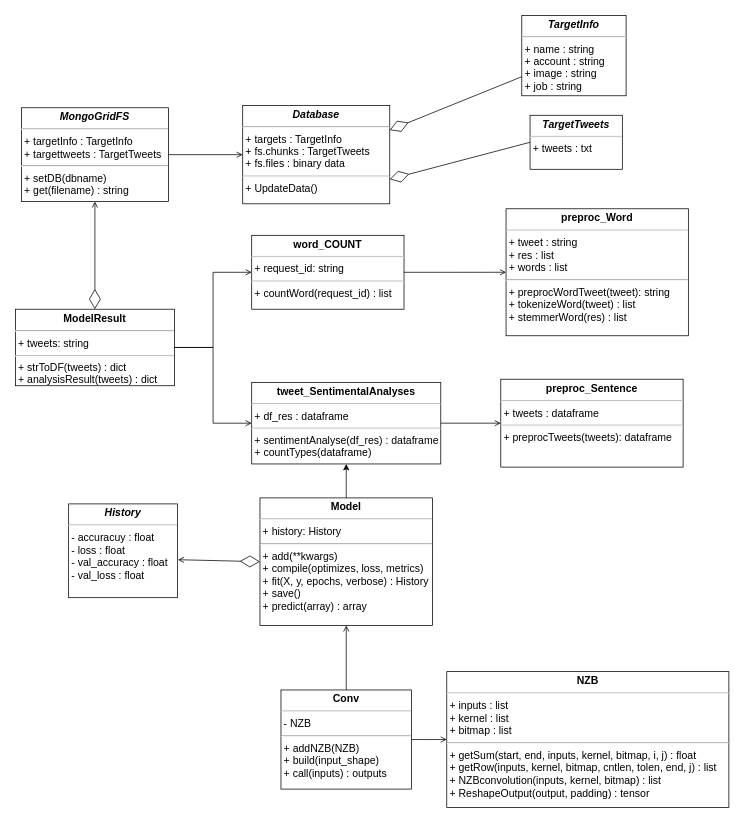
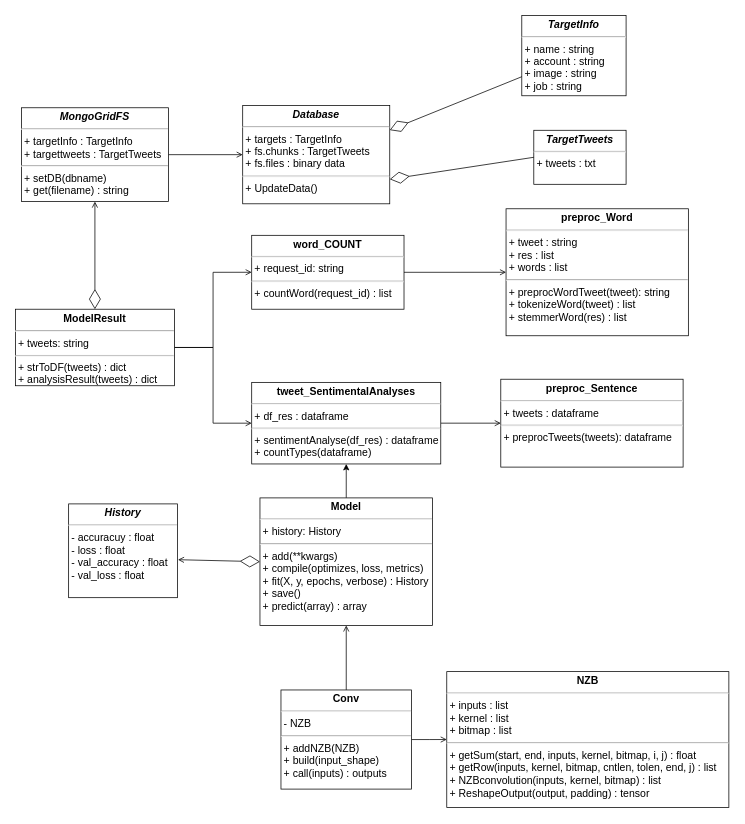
- <mxCell id="11" value="&lt;p style=&quot;text-align: center ; margin: 4px 0px 0px ; font-size: 14px&quot;&gt;&lt;b style=&quot;font-size: 14px&quot;&gt;&lt;i style=&quot;font-size: 14px&quot;&gt;TargetTweets&lt;/i&gt;&lt;/b&gt;&lt;/p&gt;&lt;hr style=&quot;font-size: 14px&quot;&gt;&lt;p style=&quot;margin: 0px 0px 0px 4px ; font-size: 14px&quot;&gt;&lt;span style=&quot;font-size: 14px&quot;&gt;+ tweets : txt&lt;/span&gt;&lt;br style=&quot;font-size: 14px&quot;&gt;&lt;/p&gt;" style="verticalAlign=top;align=left;overflow=fill;fontSize=14;fontFamily=Helvetica;html=1;" parent="1" vertex="1"><mxGeometry x="706" y="153" width="123" height="72" as="geometry" /></mxCell>
+ <mxCell id="11" value="&lt;p style=&quot;text-align: center ; margin: 4px 0px 0px ; font-size: 14px&quot;&gt;&lt;b style=&quot;font-size: 14px&quot;&gt;&lt;i style=&quot;font-size: 14px&quot;&gt;TargetTweets&lt;/i&gt;&lt;/b&gt;&lt;/p&gt;&lt;hr style=&quot;font-size: 14px&quot;&gt;&lt;p style=&quot;margin: 0px 0px 0px 4px ; font-size: 14px&quot;&gt;&lt;span style=&quot;font-size: 14px&quot;&gt;+ tweets : txt&lt;/span&gt;&lt;br style=&quot;font-size: 14px&quot;&gt;&lt;/p&gt;" style="verticalAlign=top;align=left;overflow=fill;fontSize=14;fontFamily=Helvetica;html=1;" parent="1" vertex="1"><mxGeometry x="711" y="173" width="123" height="72" as="geometry" /></mxCell>
